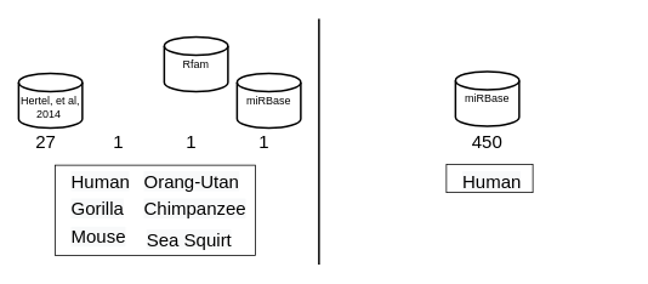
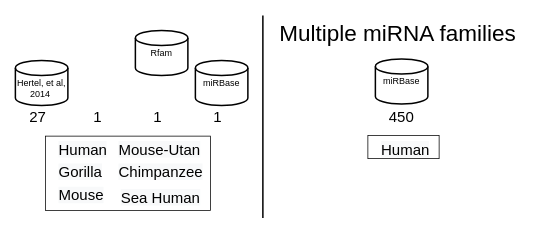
+ <mxCell id="18" value="&lt;span style=&quot;font-size: 30px;&quot;&gt;Multiple miRNA families&lt;/span&gt;" style="text;html=1;strokeColor=none;fillColor=none;align=center;verticalAlign=middle;whiteSpace=wrap;rounded=0;" vertex="1" parent="1"><mxGeometry x="370" y="28" width="320" height="30" as="geometry" /></mxCell>
- <mxCell id="12" value="&lt;meta charset=&quot;utf-8&quot;&gt;&lt;span style=&quot;color: rgb(0, 0, 0); font-family: Helvetica; font-size: 20px; font-style: normal; font-variant-ligatures: normal; font-variant-caps: normal; font-weight: 400; letter-spacing: normal; orphans: 2; text-align: center; text-indent: 0px; text-transform: none; widows: 2; word-spacing: 0px; -webkit-text-stroke-width: 0px; background-color: rgb(248, 249, 250); text-decoration-thickness: initial; text-decoration-style: initial; text-decoration-color: initial; float: none; display: inline !important;&quot;&gt;Orang-Utan&lt;/span&gt;" style="text;whiteSpace=wrap;html=1;fontSize=20;" vertex="1" parent="9"><mxGeometry x="96" width="130" height="40" as="geometry" /></mxCell>
+ <mxCell id="12" value="&lt;meta charset=&quot;utf-8&quot;&gt;&lt;span style=&quot;color: rgb(0, 0, 0); font-family: Helvetica; font-size: 20px; font-style: normal; font-variant-ligatures: normal; font-variant-caps: normal; font-weight: 400; letter-spacing: normal; orphans: 2; text-align: center; text-indent: 0px; text-transform: none; widows: 2; word-spacing: 0px; -webkit-text-stroke-width: 0px; background-color: rgb(248, 249, 250); text-decoration-thickness: initial; text-decoration-style: initial; text-decoration-color: initial; float: none; display: inline !important;&quot;&gt;Mouse-Utan&lt;/span&gt;" style="text;whiteSpace=wrap;html=1;fontSize=20;" vertex="1" parent="9"><mxGeometry x="96" width="130" height="40" as="geometry" /></mxCell>
- <mxCell id="16" value="&lt;meta charset=&quot;utf-8&quot;&gt;&lt;span style=&quot;color: rgb(0, 0, 0); font-family: Helvetica; font-size: 20px; font-style: normal; font-variant-ligatures: normal; font-variant-caps: normal; font-weight: 400; letter-spacing: normal; orphans: 2; text-align: center; text-indent: 0px; text-transform: none; widows: 2; word-spacing: 0px; -webkit-text-stroke-width: 0px; background-color: rgb(248, 249, 250); text-decoration-thickness: initial; text-decoration-style: initial; text-decoration-color: initial; float: none; display: inline !important;&quot;&gt;Sea Squirt&lt;/span&gt;" style="text;whiteSpace=wrap;html=1;fontSize=20;" vertex="1" parent="9"><mxGeometry x="99" y="64" width="120" height="40" as="geometry" /></mxCell>
+ <mxCell id="16" value="&lt;meta charset=&quot;utf-8&quot;&gt;&lt;span style=&quot;color: rgb(0, 0, 0); font-family: Helvetica; font-size: 20px; font-style: normal; font-variant-ligatures: normal; font-variant-caps: normal; font-weight: 400; letter-spacing: normal; orphans: 2; text-align: center; text-indent: 0px; text-transform: none; widows: 2; word-spacing: 0px; -webkit-text-stroke-width: 0px; background-color: rgb(248, 249, 250); text-decoration-thickness: initial; text-decoration-style: initial; text-decoration-color: initial; float: none; display: inline !important;&quot;&gt;Sea Human&lt;/span&gt;" style="text;whiteSpace=wrap;html=1;fontSize=20;" vertex="1" parent="9"><mxGeometry x="99" y="64" width="120" height="40" as="geometry" /></mxCell>
